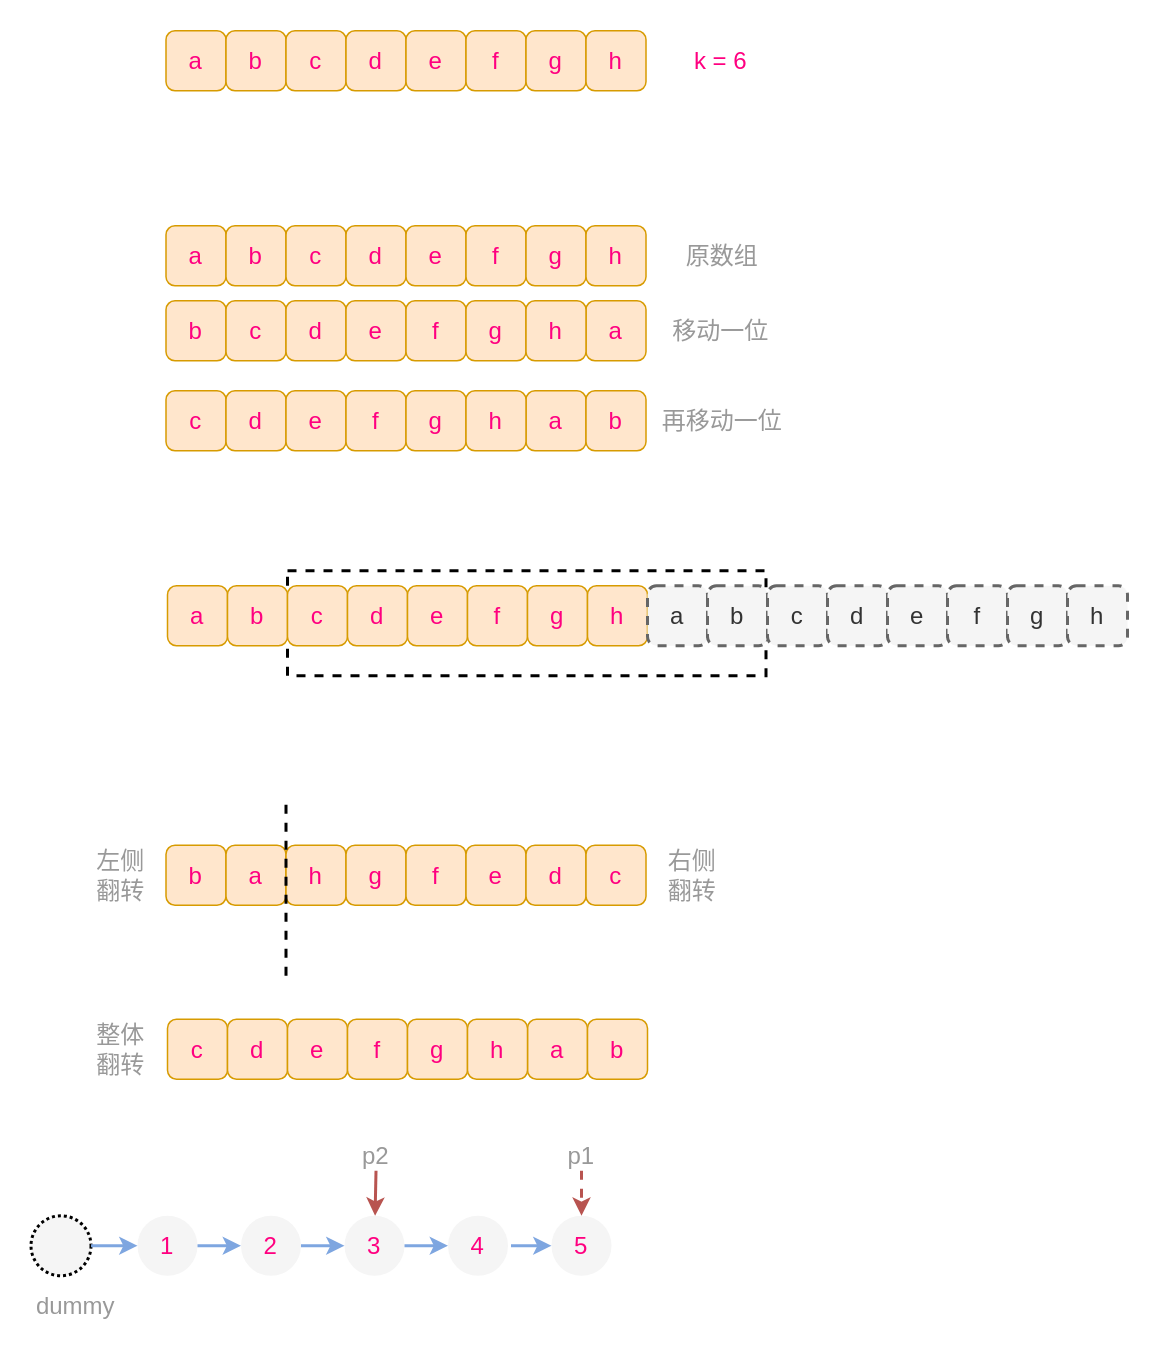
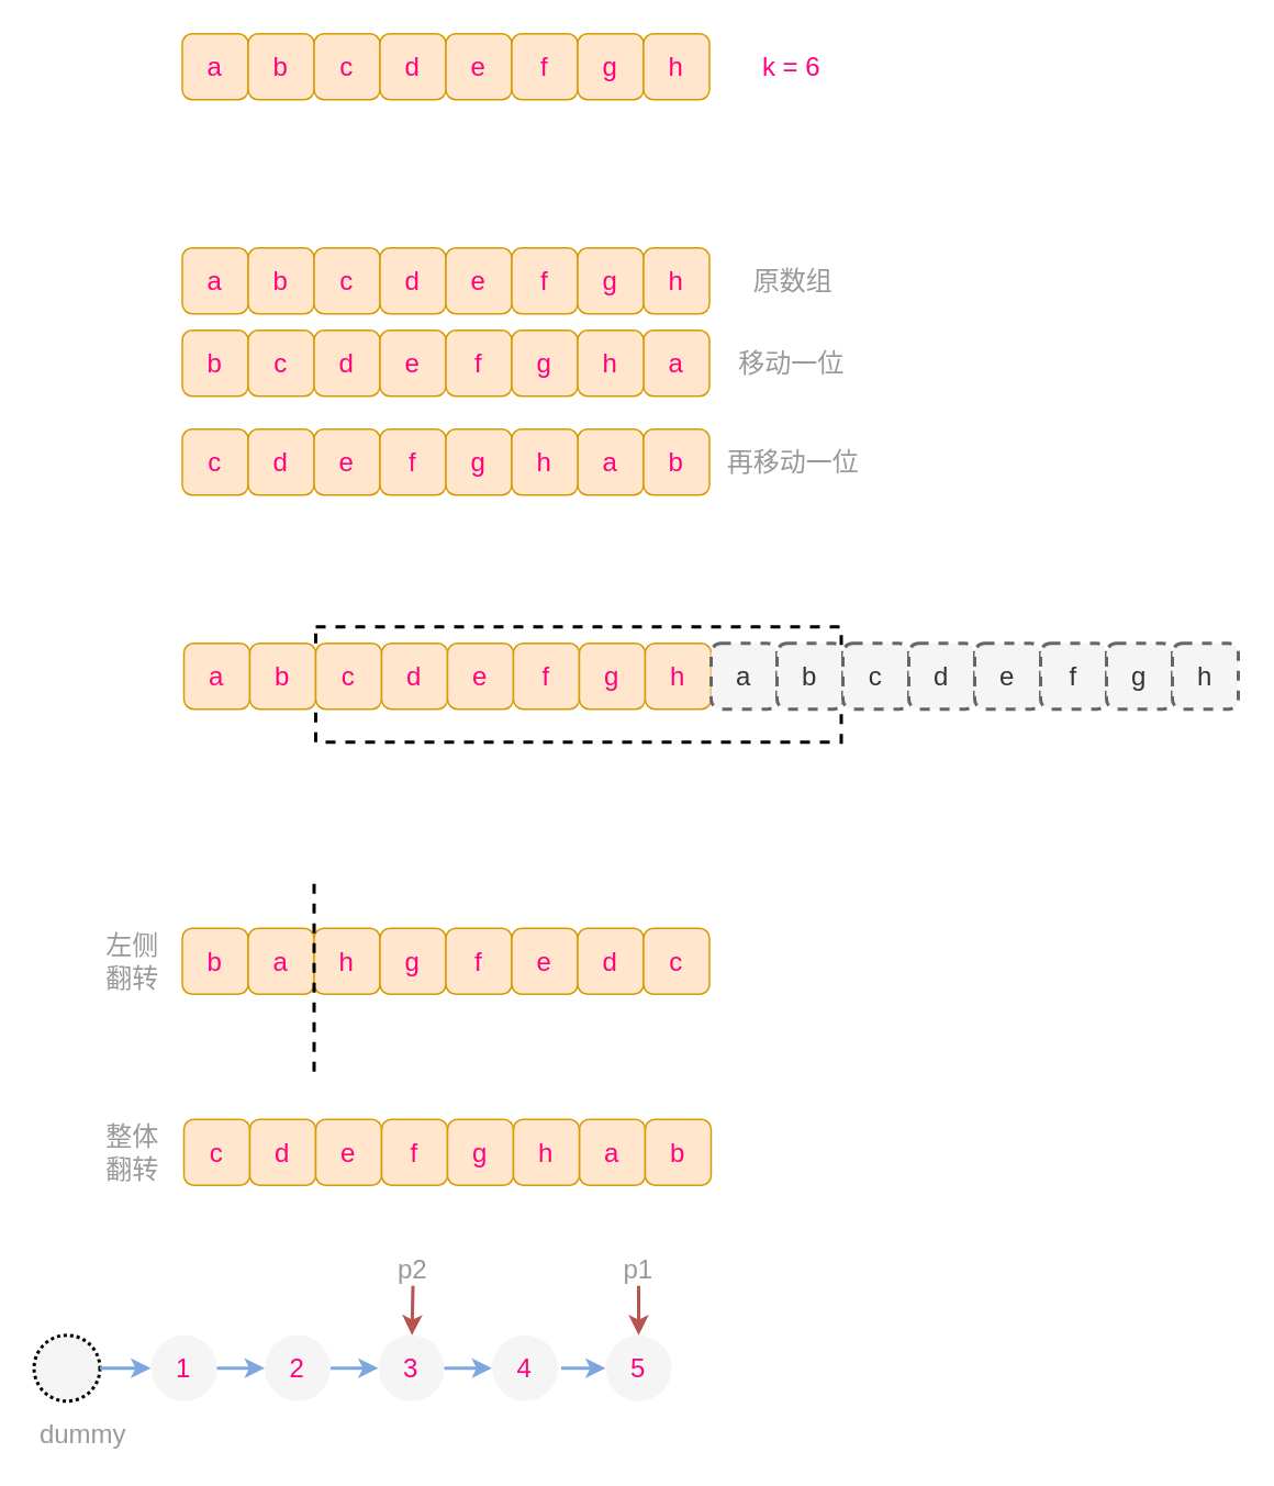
- <mxCell id="65" value="右侧翻转" style="text;html=1;strokeColor=none;fillColor=none;align=center;verticalAlign=middle;whiteSpace=wrap;rounded=0;dashed=1;fontSize=16;fontColor=#999999;" vertex="1" parent="1"><mxGeometry x="441" y="573" width="40" height="20" as="geometry" /></mxCell>
- <mxCell id="87" value="" style="endArrow=classic;html=1;strokeColor=#b85450;strokeWidth=2;fontSize=16;fontColor=#999999;exitX=0.5;exitY=1;exitDx=0;exitDy=0;fillColor=#f8cecc;dashed=1;" edge="1" parent="1" source="84" target="79"><mxGeometry width="50" height="50" relative="1" as="geometry"><mxPoint x="60" y="920" as="sourcePoint" /><mxPoint x="110" y="870" as="targetPoint" /></mxGeometry></mxCell>
+ <mxCell id="87" value="" style="endArrow=classic;html=1;strokeColor=#b85450;strokeWidth=2;fontSize=16;fontColor=#999999;exitX=0.5;exitY=1;exitDx=0;exitDy=0;fillColor=#f8cecc;" edge="1" parent="1" source="84" target="79"><mxGeometry width="50" height="50" relative="1" as="geometry"><mxPoint x="60" y="920" as="sourcePoint" /><mxPoint x="110" y="870" as="targetPoint" /></mxGeometry></mxCell>
